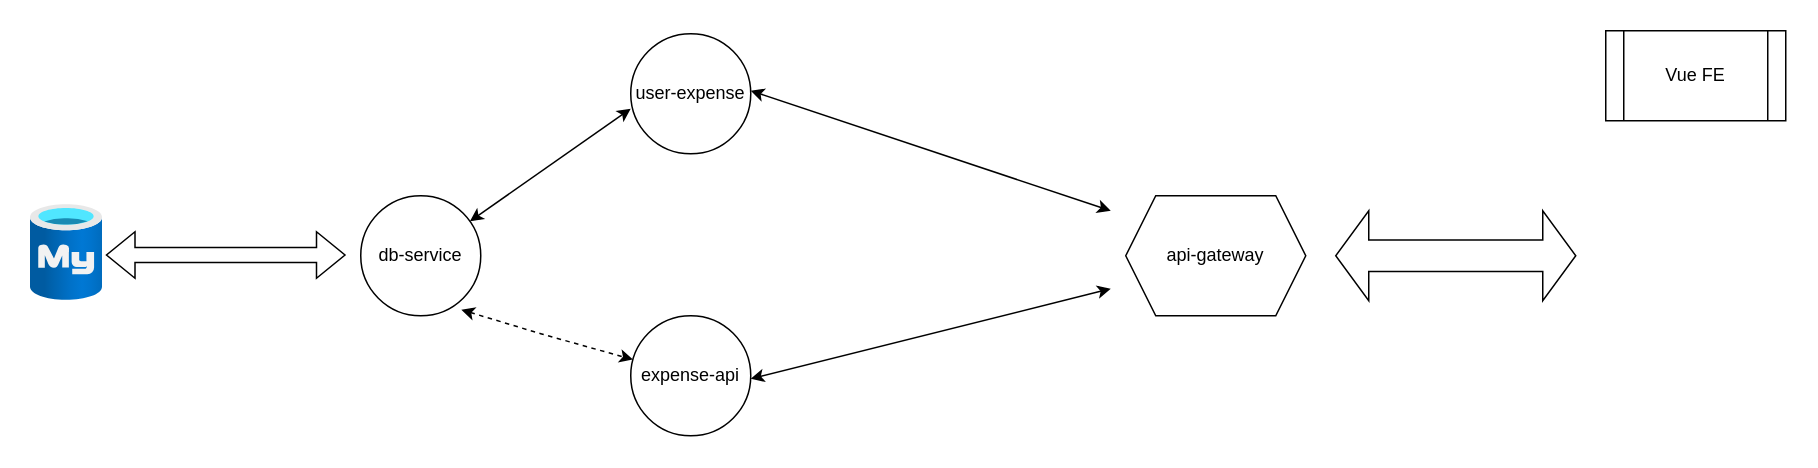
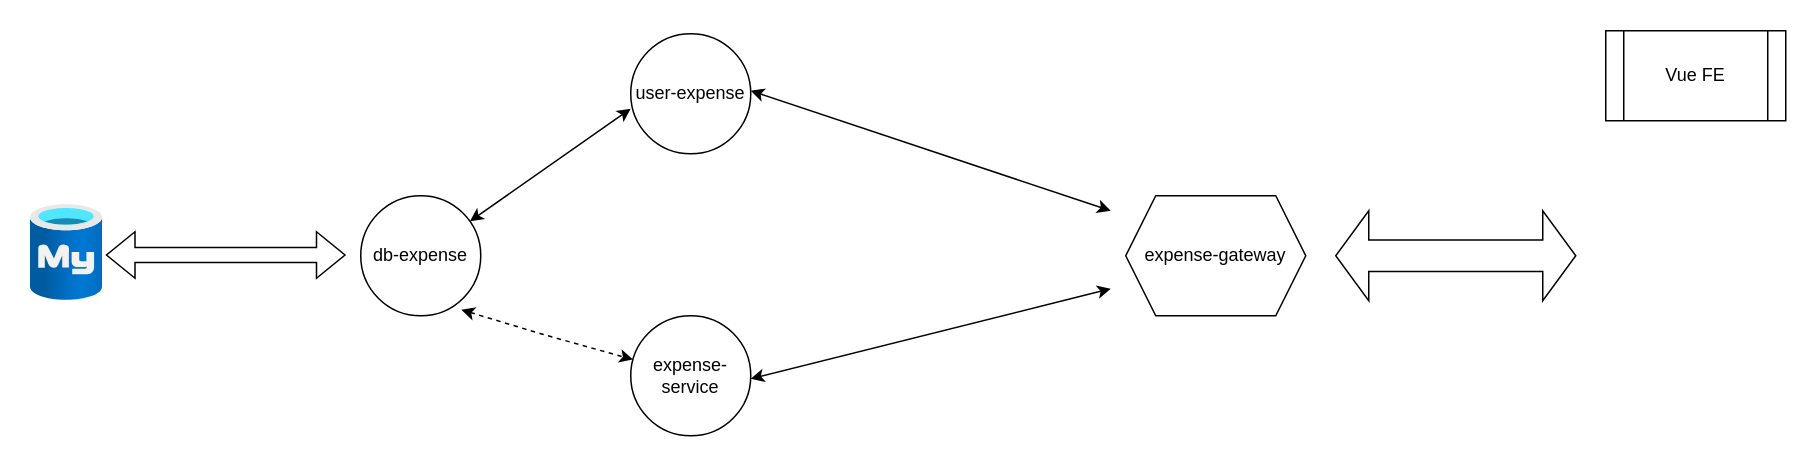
- <mxCell id="7" value="db-service" style="ellipse;whiteSpace=wrap;html=1;aspect=fixed;rounded=0;labelBackgroundColor=none;" parent="1" vertex="1"><mxGeometry x="240" y="130" width="80" height="80" as="geometry" /></mxCell>
+ <mxCell id="7" value="db-expense" style="ellipse;whiteSpace=wrap;html=1;aspect=fixed;rounded=0;labelBackgroundColor=none;" parent="1" vertex="1"><mxGeometry x="240" y="130" width="80" height="80" as="geometry" /></mxCell>
- <mxCell id="3" value="api-gateway" style="shape=hexagon;perimeter=hexagonPerimeter2;whiteSpace=wrap;html=1;fixedSize=1;rounded=0;labelBackgroundColor=none;" parent="1" vertex="1"><mxGeometry x="750" y="130" width="120" height="80" as="geometry" /></mxCell>
+ <mxCell id="3" value="expense-gateway" style="shape=hexagon;perimeter=hexagonPerimeter2;whiteSpace=wrap;html=1;fixedSize=1;rounded=0;labelBackgroundColor=none;" parent="1" vertex="1"><mxGeometry x="750" y="130" width="120" height="80" as="geometry" /></mxCell>
- <mxCell id="5" value="expense-api" style="ellipse;whiteSpace=wrap;html=1;aspect=fixed;rounded=0;labelBackgroundColor=none;" parent="1" vertex="1"><mxGeometry x="420" y="210" width="80" height="80" as="geometry" /></mxCell>
+ <mxCell id="5" value="expense-service" style="ellipse;whiteSpace=wrap;html=1;aspect=fixed;rounded=0;labelBackgroundColor=none;" parent="1" vertex="1"><mxGeometry x="420" y="210" width="80" height="80" as="geometry" /></mxCell>
